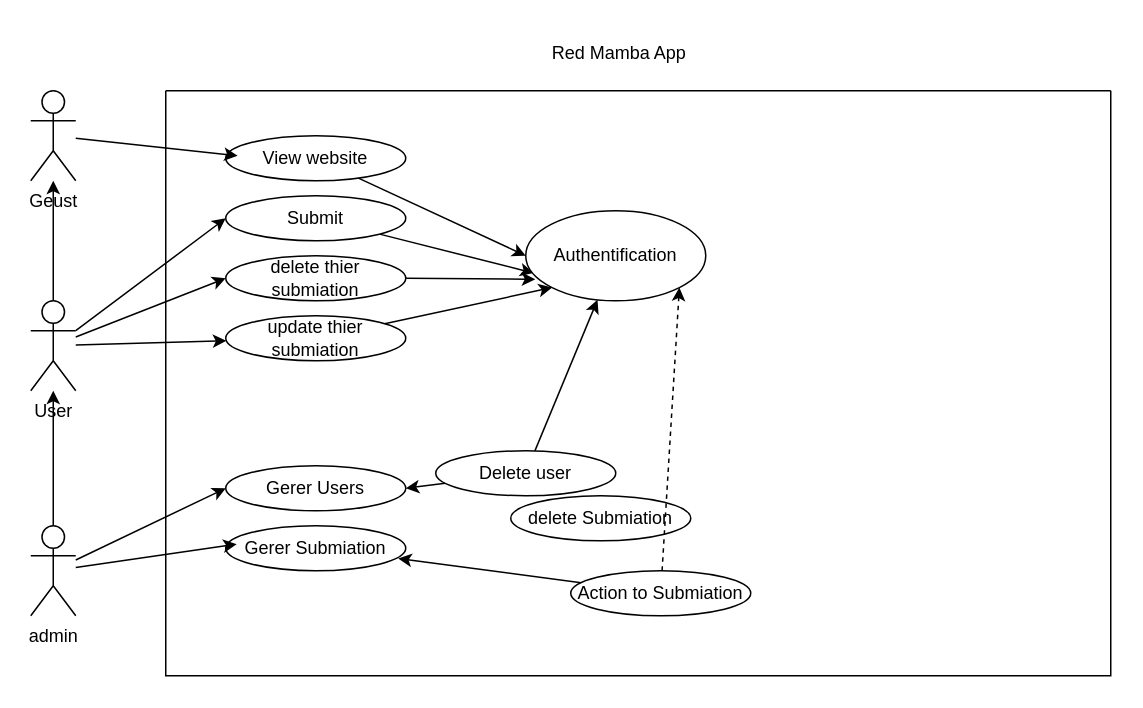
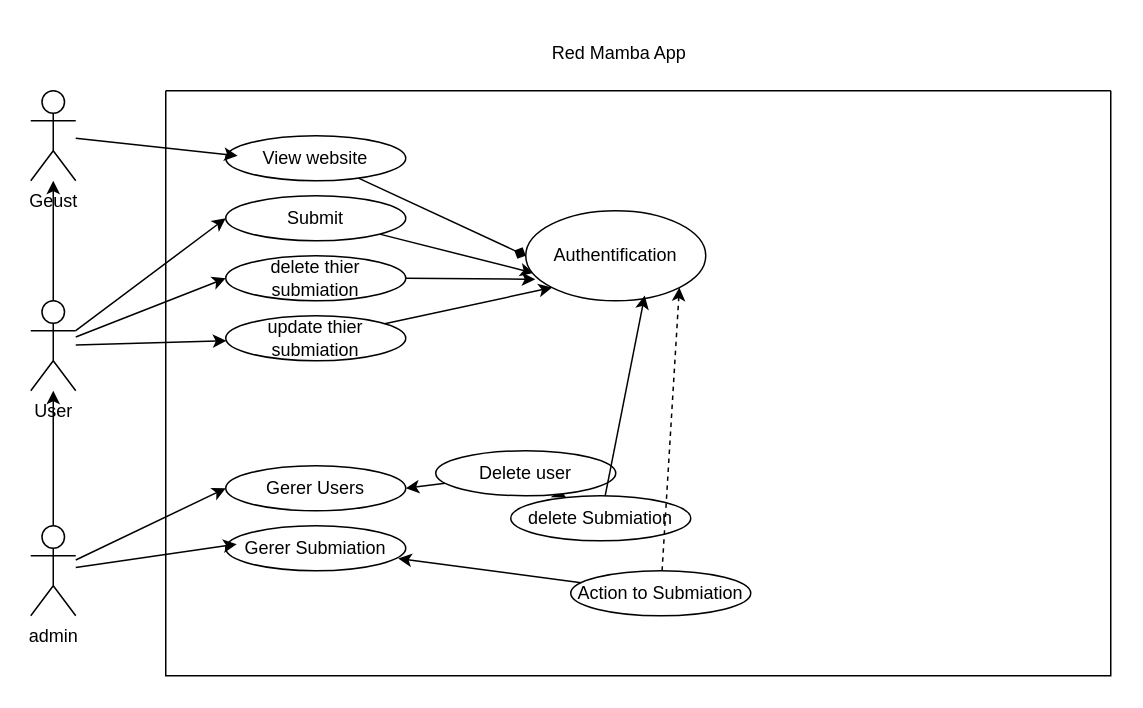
- <mxCell id="5" style="edgeStyle=none;html=1;entryX=0;entryY=0.5;entryDx=0;entryDy=0;" edge="1" parent="2" source="6" target="13"><mxGeometry relative="1" as="geometry" /></mxCell>
+ <mxCell id="5" style="edgeStyle=none;html=1;entryX=0;entryY=0.5;entryDx=0;entryDy=0;endArrow=diamond;" edge="1" parent="2" source="6" target="13"><mxGeometry relative="1" as="geometry" /></mxCell>
- <mxCell id="15" style="edgeStyle=none;html=1;" edge="1" parent="2" source="16" target="13"><mxGeometry relative="1" as="geometry" /></mxCell>
+ <mxCell id="15" style="edgeStyle=none;html=1;" edge="1" parent="2" source="16" target="18"><mxGeometry relative="1" as="geometry" /></mxCell>
+ <mxCell id="17" style="edgeStyle=none;html=1;entryX=0.661;entryY=0.942;entryDx=0;entryDy=0;entryPerimeter=0;" edge="1" parent="2" source="18" target="13"><mxGeometry relative="1" as="geometry" /></mxCell>
